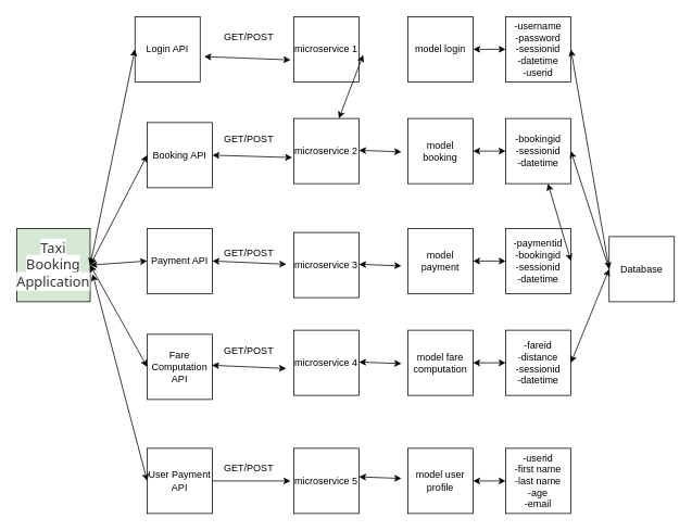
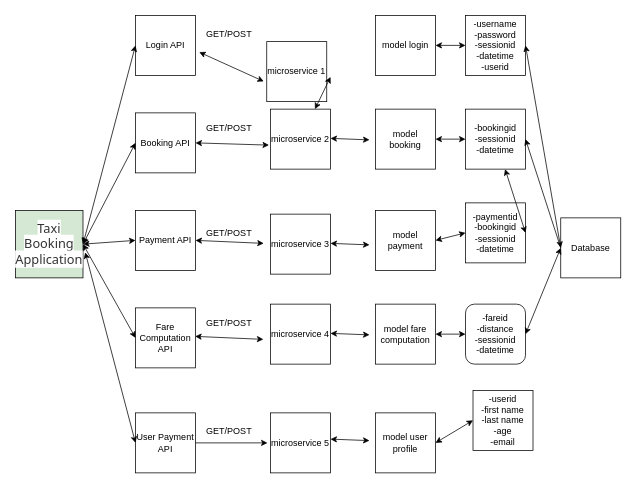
- <mxCell id="2" value="Login API" style="whiteSpace=wrap;html=1;aspect=fixed;" vertex="1" parent="1"><mxGeometry x="165" y="20" width="80" height="80" as="geometry" /></mxCell>
+ <mxCell id="2" value="Login API" style="whiteSpace=wrap;html=1;aspect=fixed;" vertex="1" parent="1"><mxGeometry x="180" y="20" width="80" height="80" as="geometry" /></mxCell>
- <mxCell id="8" value="microservice 1" style="whiteSpace=wrap;html=1;aspect=fixed;" vertex="1" parent="1"><mxGeometry x="360" y="20" width="80" height="80" as="geometry" /></mxCell>
+ <mxCell id="8" value="microservice 1" style="whiteSpace=wrap;html=1;aspect=fixed;" vertex="1" parent="1"><mxGeometry x="355" y="55" width="80" height="80" as="geometry" /></mxCell>
- <mxCell id="42" value="-paymentid&lt;br&gt;-bookingid&lt;br&gt;-sessionid&lt;br&gt;-datetime" style="whiteSpace=wrap;html=1;aspect=fixed;" vertex="1" parent="1"><mxGeometry x="620" y="280" width="80" height="80" as="geometry" /></mxCell>
+ <mxCell id="42" value="-paymentid&lt;br&gt;-bookingid&lt;br&gt;-sessionid&lt;br&gt;-datetime" style="whiteSpace=wrap;html=1;aspect=fixed;" vertex="1" parent="1"><mxGeometry x="620" y="270" width="80" height="80" as="geometry" /></mxCell>
- <mxCell id="44" value="-fareid&lt;br&gt;-distance&lt;br&gt;-sessionid&lt;br&gt;-datetime" style="whiteSpace=wrap;html=1;aspect=fixed;" vertex="1" parent="1"><mxGeometry x="620" y="405" width="80" height="80" as="geometry" /></mxCell>
+ <mxCell id="44" value="-fareid&lt;br&gt;-distance&lt;br&gt;-sessionid&lt;br&gt;-datetime" style="whiteSpace=wrap;html=1;aspect=fixed;rounded=1;" vertex="1" parent="1"><mxGeometry x="620" y="405" width="80" height="80" as="geometry" /></mxCell>
- <mxCell id="46" value="-userid&lt;br&gt;-first name&lt;br&gt;-last name&lt;br&gt;-age&lt;br&gt;-email" style="whiteSpace=wrap;html=1;aspect=fixed;" vertex="1" parent="1"><mxGeometry x="620" y="550" width="80" height="80" as="geometry" /></mxCell>
+ <mxCell id="46" value="-userid&lt;br&gt;-first name&lt;br&gt;-last name&lt;br&gt;-age&lt;br&gt;-email" style="whiteSpace=wrap;html=1;aspect=fixed;" vertex="1" parent="1"><mxGeometry x="630" y="520" width="80" height="80" as="geometry" /></mxCell>
